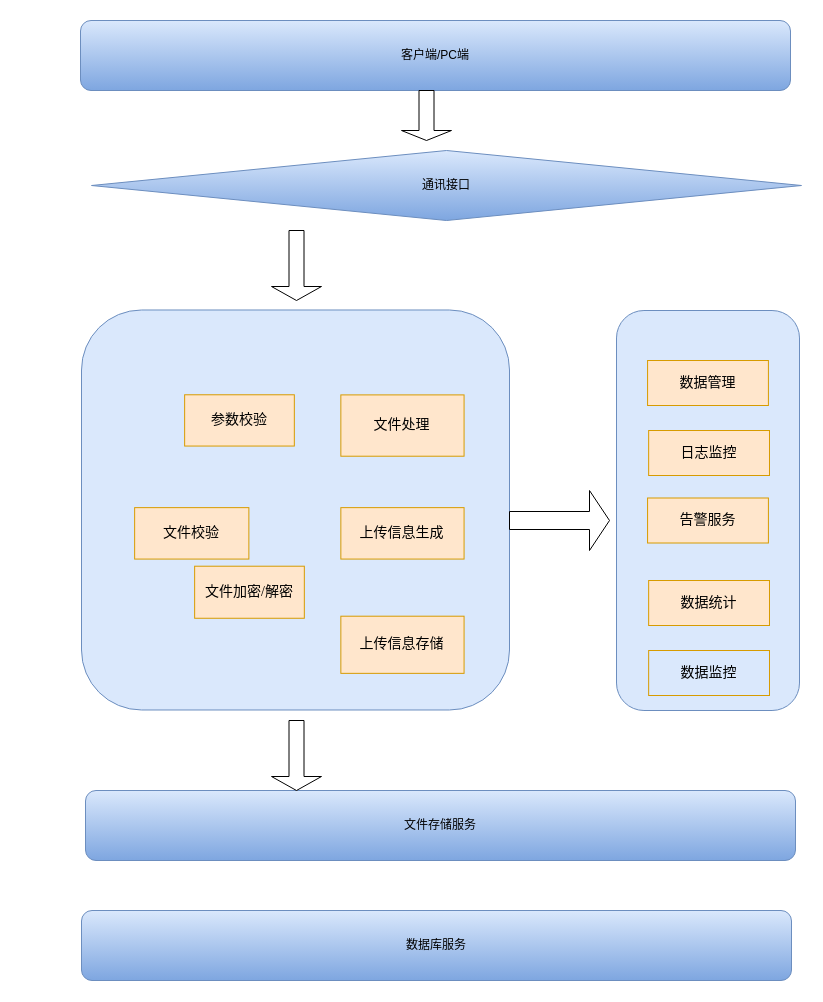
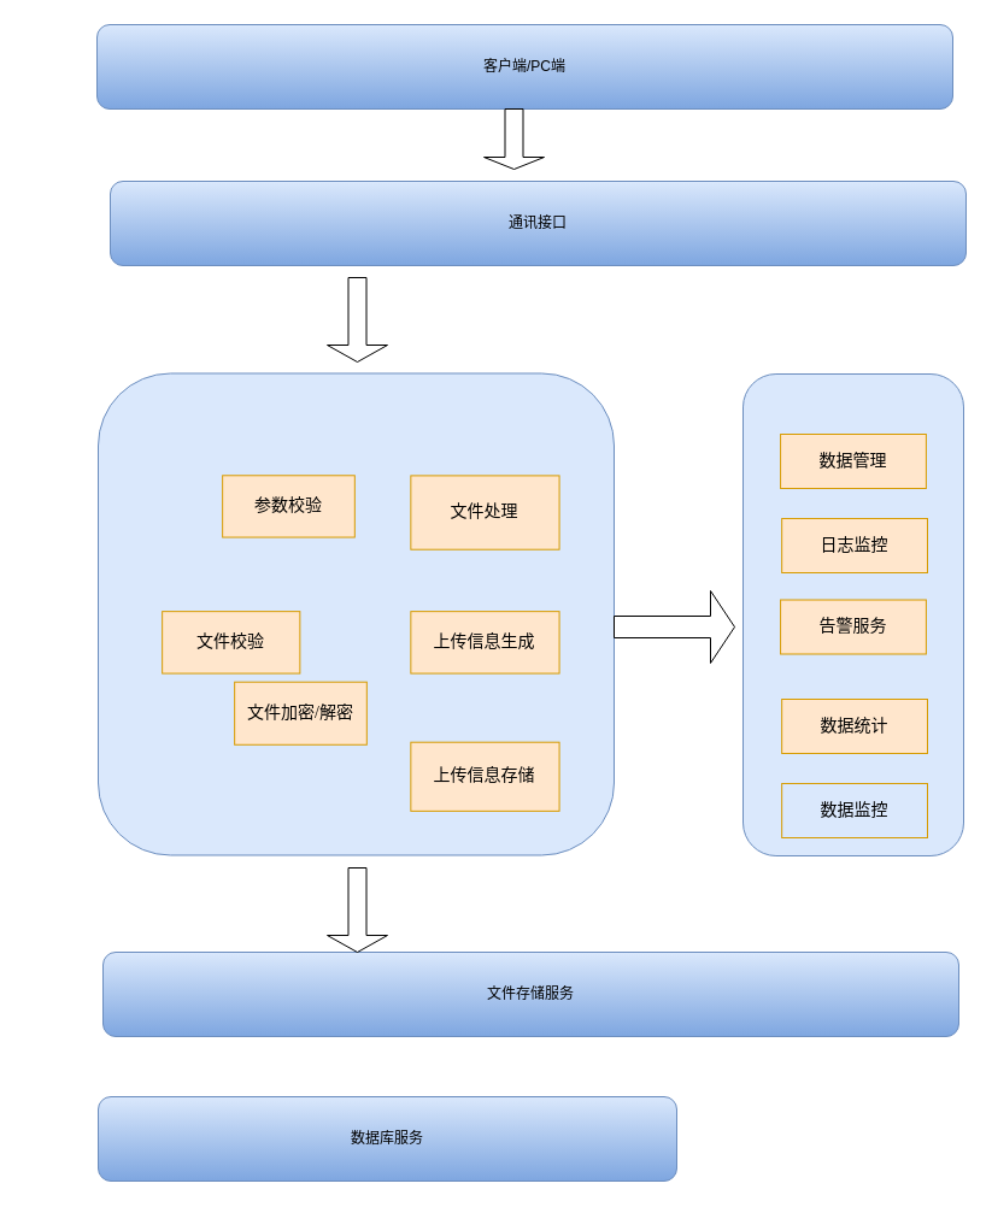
- <mxCell id="5" value="通讯接口" style="rhombus;whiteSpace=wrap;html=1;fillColor=#dae8fc;strokeColor=#6c8ebf;gradientColor=#7ea6e0;" vertex="1" parent="1"><mxGeometry x="91" y="150" width="710" height="70" as="geometry" /></mxCell>
+ <mxCell id="5" value="通讯接口" style="rounded=1;whiteSpace=wrap;html=1;fillColor=#dae8fc;strokeColor=#6c8ebf;gradientColor=#7ea6e0;" vertex="1" parent="1"><mxGeometry x="91" y="150" width="710" height="70" as="geometry" /></mxCell>
- <mxCell id="25" value="数据库服务" style="rounded=1;whiteSpace=wrap;html=1;fillColor=#dae8fc;strokeColor=#6c8ebf;gradientColor=#7ea6e0;" vertex="1" parent="1"><mxGeometry x="81" y="910" width="710" height="70" as="geometry" /></mxCell>
+ <mxCell id="25" value="数据库服务" style="rounded=1;whiteSpace=wrap;html=1;fillColor=#dae8fc;strokeColor=#6c8ebf;gradientColor=#7ea6e0;" vertex="1" parent="1"><mxGeometry x="81" y="910" width="480" height="70" as="geometry" /></mxCell>
